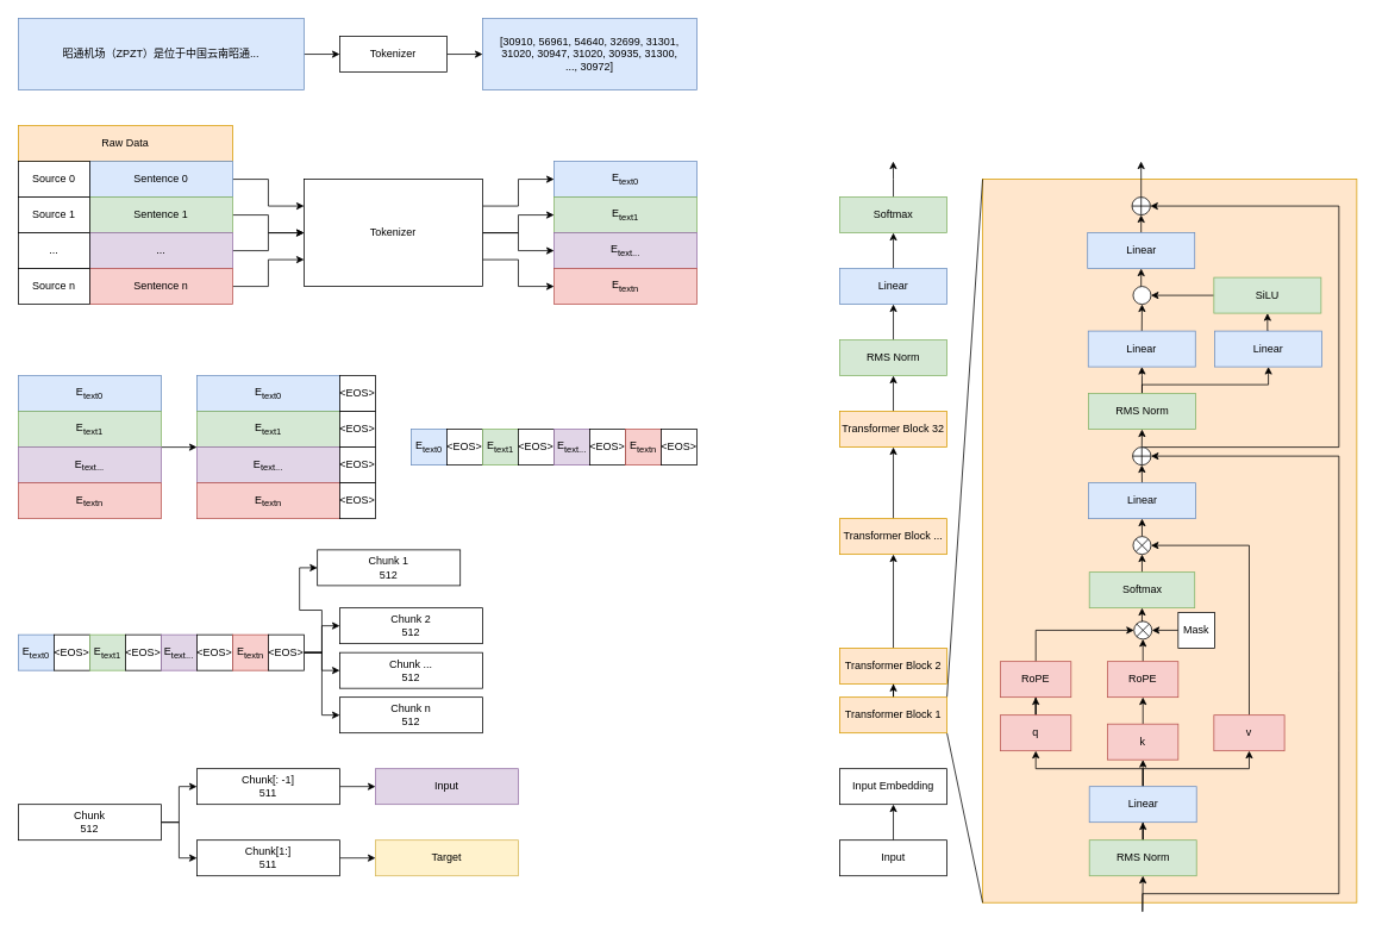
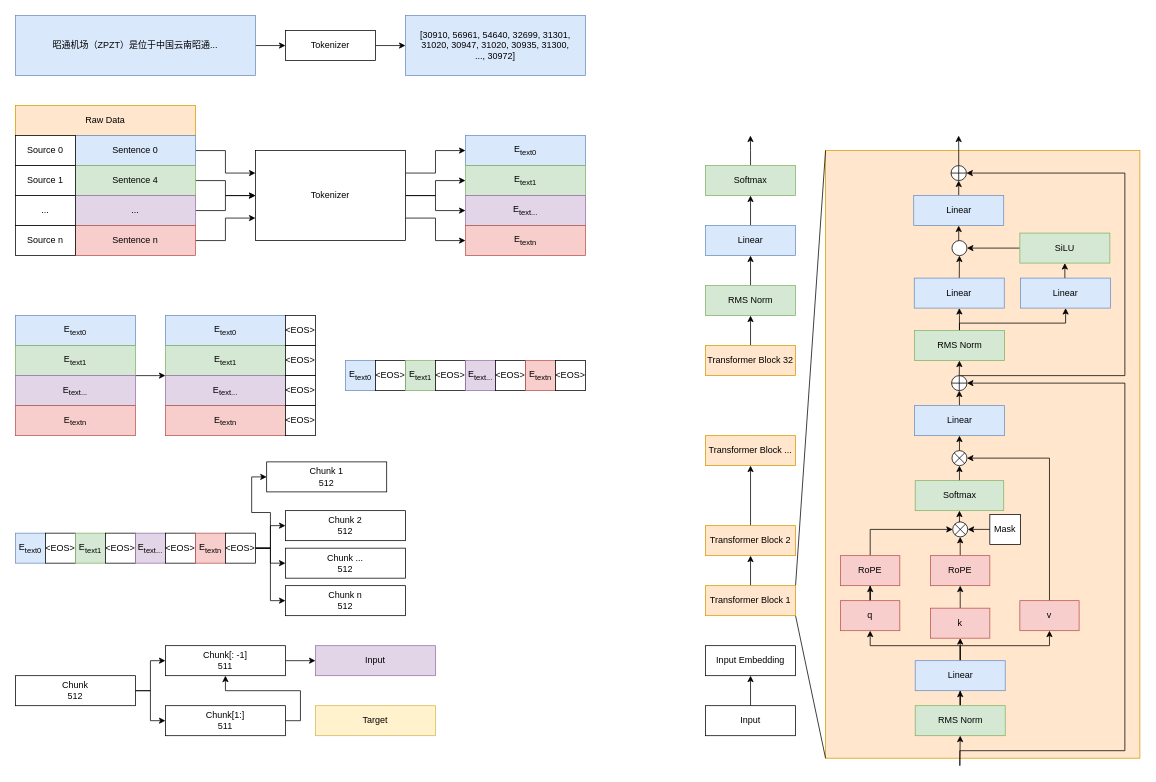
- <mxCell id="8" value="Sentence 1" style="rounded=0;whiteSpace=wrap;html=1;fillColor=#d5e8d4;strokeColor=#82b366;" vertex="1" parent="1"><mxGeometry x="100" y="220" width="160" height="40" as="geometry" /></mxCell>
+ <mxCell id="8" value="Sentence 4" style="rounded=0;whiteSpace=wrap;html=1;fillColor=#d5e8d4;strokeColor=#82b366;" vertex="1" parent="1"><mxGeometry x="100" y="220" width="160" height="40" as="geometry" /></mxCell>
- <mxCell id="139" style="edgeStyle=orthogonalEdgeStyle;rounded=0;orthogonalLoop=1;jettySize=auto;html=1;exitX=0.5;exitY=0;exitDx=0;exitDy=0;" edge="1" parent="1" source="140" target="86"><mxGeometry relative="1" as="geometry" /></mxCell>
- <mxCell id="84" value="Transformer Block 2" style="rounded=0;whiteSpace=wrap;html=1;fillColor=#ffe6cc;strokeColor=#d79b00;" vertex="1" parent="1"><mxGeometry x="940" y="725" width="120" height="40" as="geometry" /></mxCell>
+ <mxCell id="84" value="Transformer Block 2" style="rounded=0;whiteSpace=wrap;html=1;fillColor=#ffe6cc;strokeColor=#d79b00;" vertex="1" parent="1"><mxGeometry x="940" y="700" width="120" height="40" as="geometry" /></mxCell>
- <mxCell id="69" style="edgeStyle=orthogonalEdgeStyle;rounded=0;orthogonalLoop=1;jettySize=auto;html=1;exitX=1;exitY=0.5;exitDx=0;exitDy=0;" edge="1" parent="1" source="70" target="75"><mxGeometry relative="1" as="geometry" /></mxCell>
+ <mxCell id="69" style="edgeStyle=orthogonalEdgeStyle;rounded=0;orthogonalLoop=1;jettySize=auto;html=1;exitX=1;exitY=0.5;exitDx=0;exitDy=0;" edge="1" parent="1" source="70" target="68"><mxGeometry relative="1" as="geometry" /></mxCell>
